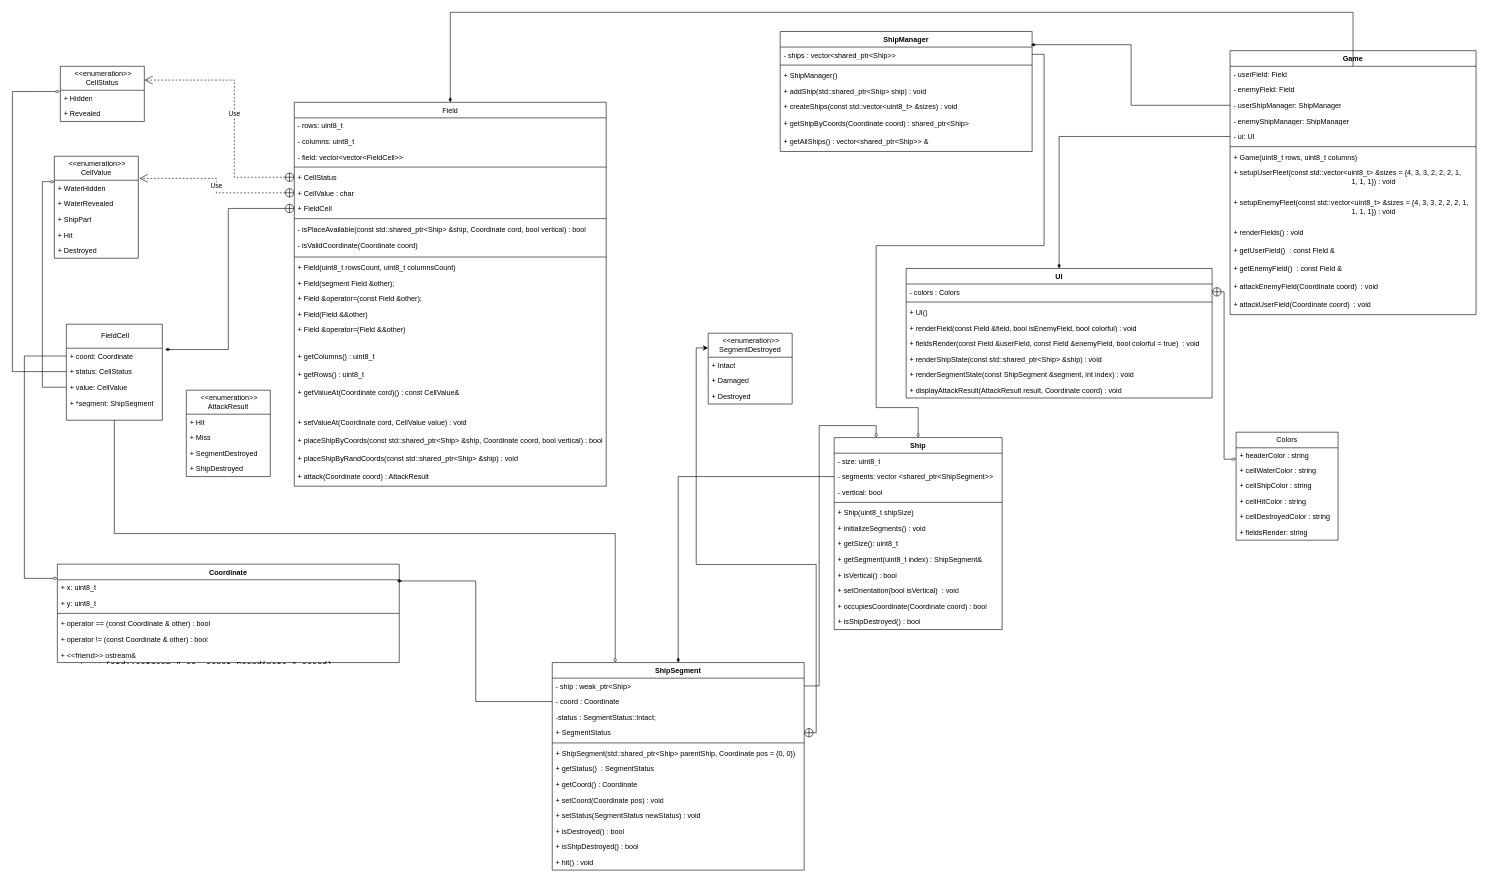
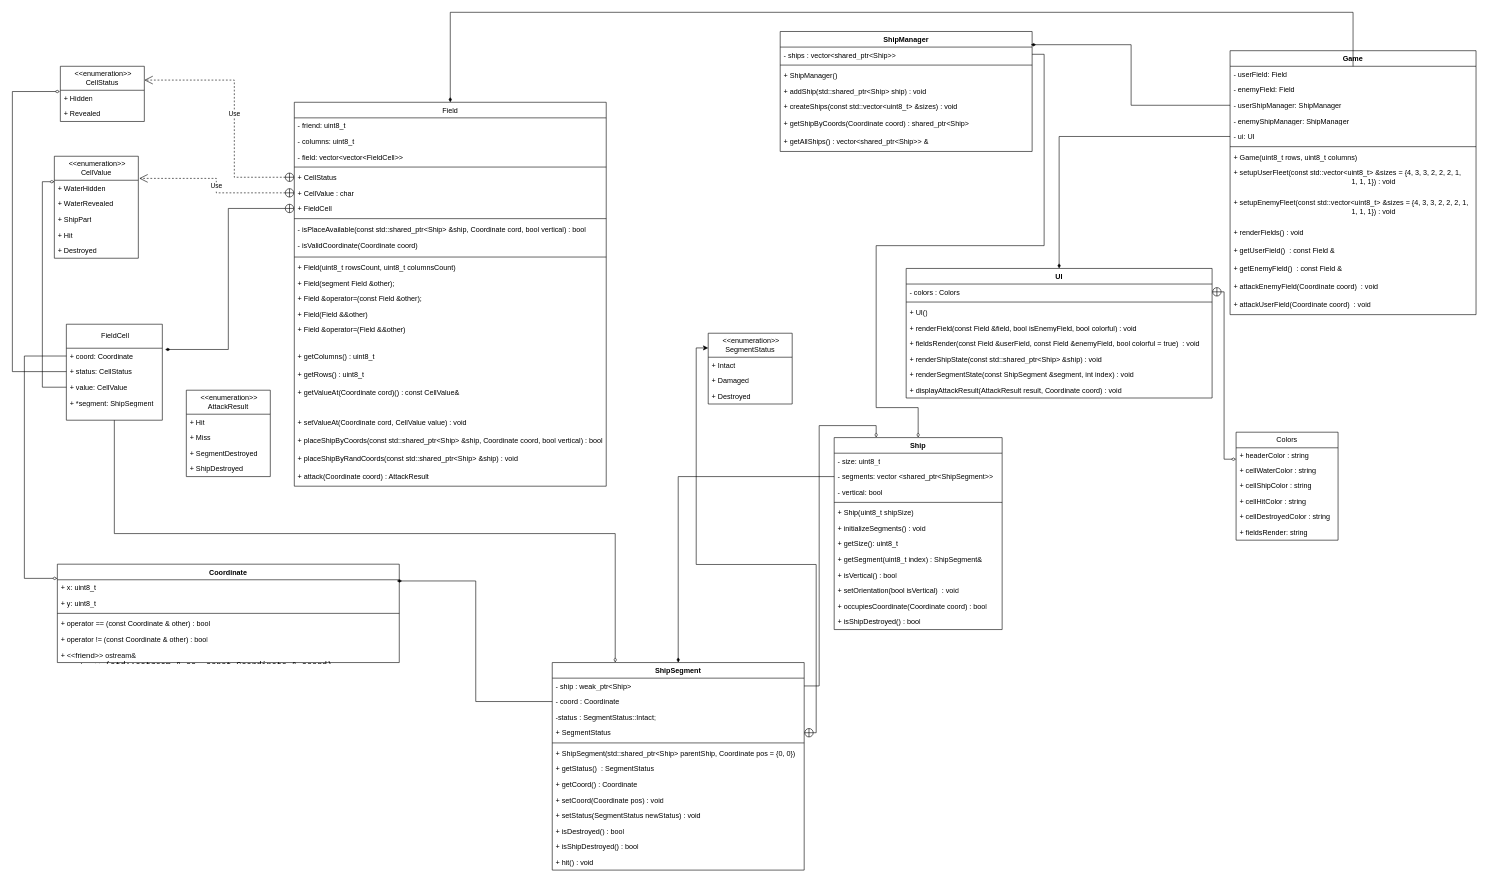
- <mxCell id="3" value="- rows: uint8_t" style="text;align=left;verticalAlign=top;spacingLeft=4;spacingRight=4;overflow=hidden;rotatable=0;points=[[0,0.5],[1,0.5]];portConstraint=eastwest;" vertex="1" parent="2"><mxGeometry y="26" width="520" height="26" as="geometry" /></mxCell>
+ <mxCell id="3" value="- friend: uint8_t" style="text;align=left;verticalAlign=top;spacingLeft=4;spacingRight=4;overflow=hidden;rotatable=0;points=[[0,0.5],[1,0.5]];portConstraint=eastwest;" vertex="1" parent="2"><mxGeometry y="26" width="520" height="26" as="geometry" /></mxCell>
- <mxCell id="85" value="&lt;span style=&quot;background-color: transparent; color: var(--black-600); font-family: var(--ff-mono); font-size: var(--_pr-code-fs); font-style: inherit; font-variant-ligatures: inherit; font-variant-caps: inherit; font-weight: inherit; white-space: inherit; text-align: left;&quot;&gt;&amp;nbsp;&amp;lt;&amp;lt;enumeration&amp;gt;&amp;gt;&lt;br&gt;&lt;div style=&quot;text-align: center;&quot;&gt;&lt;span style=&quot;text-align: left; text-wrap: nowrap;&quot;&gt;SegmentDestroyed&lt;/span&gt;&lt;br&gt;&lt;/div&gt;&lt;/span&gt;" style="swimlane;fontStyle=0;childLayout=stackLayout;horizontal=1;startSize=40;fillColor=none;horizontalStack=0;resizeParent=1;resizeParentMax=0;resizeLast=0;collapsible=1;marginBottom=0;whiteSpace=wrap;html=1;" vertex="1" parent="1"><mxGeometry x="1180" y="555" width="140" height="118" as="geometry" /></mxCell>
+ <mxCell id="85" value="&lt;span style=&quot;background-color: transparent; color: var(--black-600); font-family: var(--ff-mono); font-size: var(--_pr-code-fs); font-style: inherit; font-variant-ligatures: inherit; font-variant-caps: inherit; font-weight: inherit; white-space: inherit; text-align: left;&quot;&gt;&amp;nbsp;&amp;lt;&amp;lt;enumeration&amp;gt;&amp;gt;&lt;br&gt;&lt;div style=&quot;text-align: center;&quot;&gt;&lt;span style=&quot;text-align: left; text-wrap: nowrap;&quot;&gt;SegmentStatus&lt;/span&gt;&lt;br&gt;&lt;/div&gt;&lt;/span&gt;" style="swimlane;fontStyle=0;childLayout=stackLayout;horizontal=1;startSize=40;fillColor=none;horizontalStack=0;resizeParent=1;resizeParentMax=0;resizeLast=0;collapsible=1;marginBottom=0;whiteSpace=wrap;html=1;" vertex="1" parent="1"><mxGeometry x="1180" y="555" width="140" height="118" as="geometry" /></mxCell>
